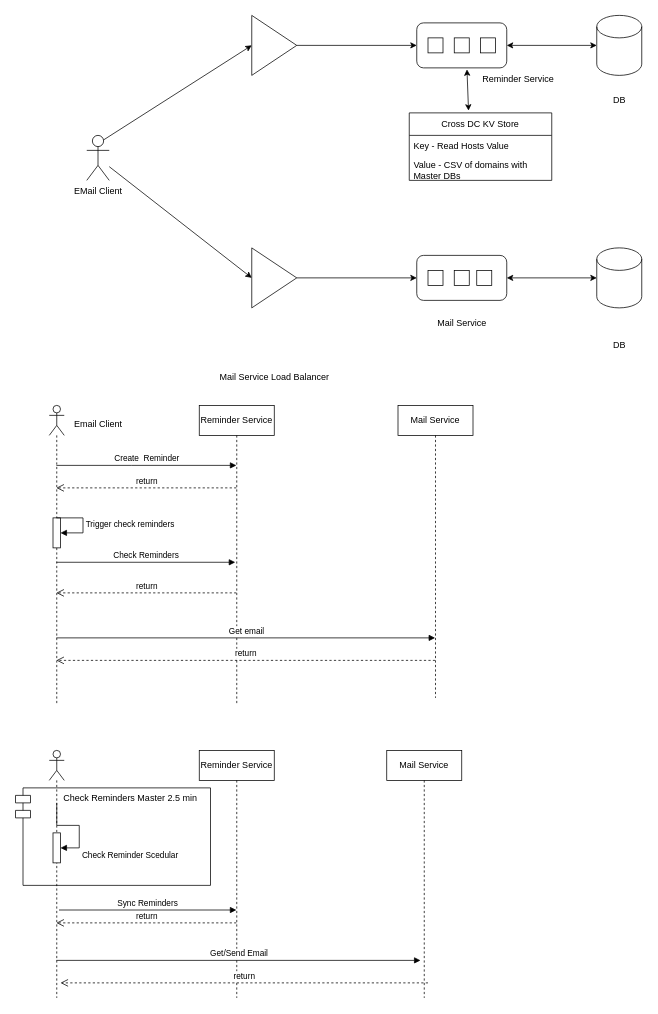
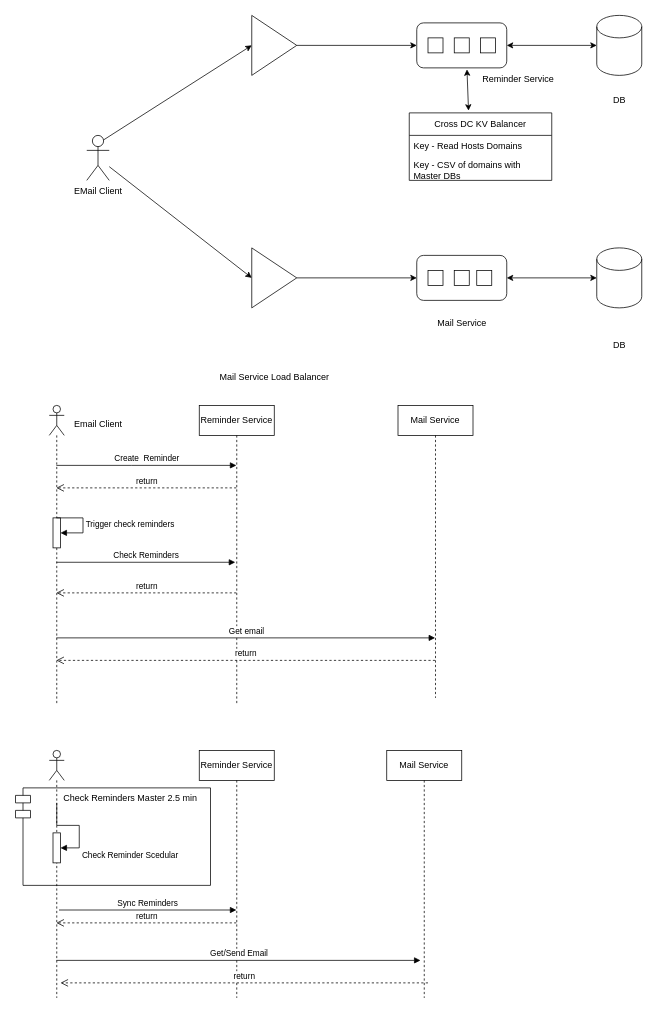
- <mxCell id="27" value="Cross DC KV Store" style="swimlane;fontStyle=0;childLayout=stackLayout;horizontal=1;startSize=30;horizontalStack=0;resizeParent=1;resizeParentMax=0;resizeLast=0;collapsible=1;marginBottom=0;whiteSpace=wrap;html=1;" parent="1" vertex="1"><mxGeometry x="545" y="150" width="190" height="90" as="geometry" /></mxCell>
+ <mxCell id="27" value="Cross DC KV Balancer" style="swimlane;fontStyle=0;childLayout=stackLayout;horizontal=1;startSize=30;horizontalStack=0;resizeParent=1;resizeParentMax=0;resizeLast=0;collapsible=1;marginBottom=0;whiteSpace=wrap;html=1;" parent="1" vertex="1"><mxGeometry x="545" y="150" width="190" height="90" as="geometry" /></mxCell>
- <mxCell id="28" value="Key - Read Hosts Value" style="text;strokeColor=none;fillColor=none;align=left;verticalAlign=middle;spacingLeft=4;spacingRight=4;overflow=hidden;points=[[0,0.5],[1,0.5]];portConstraint=eastwest;rotatable=0;whiteSpace=wrap;html=1;" parent="27" vertex="1"><mxGeometry y="30" width="190" height="30" as="geometry" /></mxCell>
+ <mxCell id="28" value="Key - Read Hosts Domains" style="text;strokeColor=none;fillColor=none;align=left;verticalAlign=middle;spacingLeft=4;spacingRight=4;overflow=hidden;points=[[0,0.5],[1,0.5]];portConstraint=eastwest;rotatable=0;whiteSpace=wrap;html=1;" parent="27" vertex="1"><mxGeometry y="30" width="190" height="30" as="geometry" /></mxCell>
- <mxCell id="29" value="Value - CSV of domains with Master DBs" style="text;strokeColor=none;fillColor=none;align=left;verticalAlign=middle;spacingLeft=4;spacingRight=4;overflow=hidden;points=[[0,0.5],[1,0.5]];portConstraint=eastwest;rotatable=0;whiteSpace=wrap;html=1;" parent="27" vertex="1"><mxGeometry y="60" width="190" height="30" as="geometry" /></mxCell>
+ <mxCell id="29" value="Key - CSV of domains with Master DBs" style="text;strokeColor=none;fillColor=none;align=left;verticalAlign=middle;spacingLeft=4;spacingRight=4;overflow=hidden;points=[[0,0.5],[1,0.5]];portConstraint=eastwest;rotatable=0;whiteSpace=wrap;html=1;" parent="27" vertex="1"><mxGeometry y="60" width="190" height="30" as="geometry" /></mxCell>
